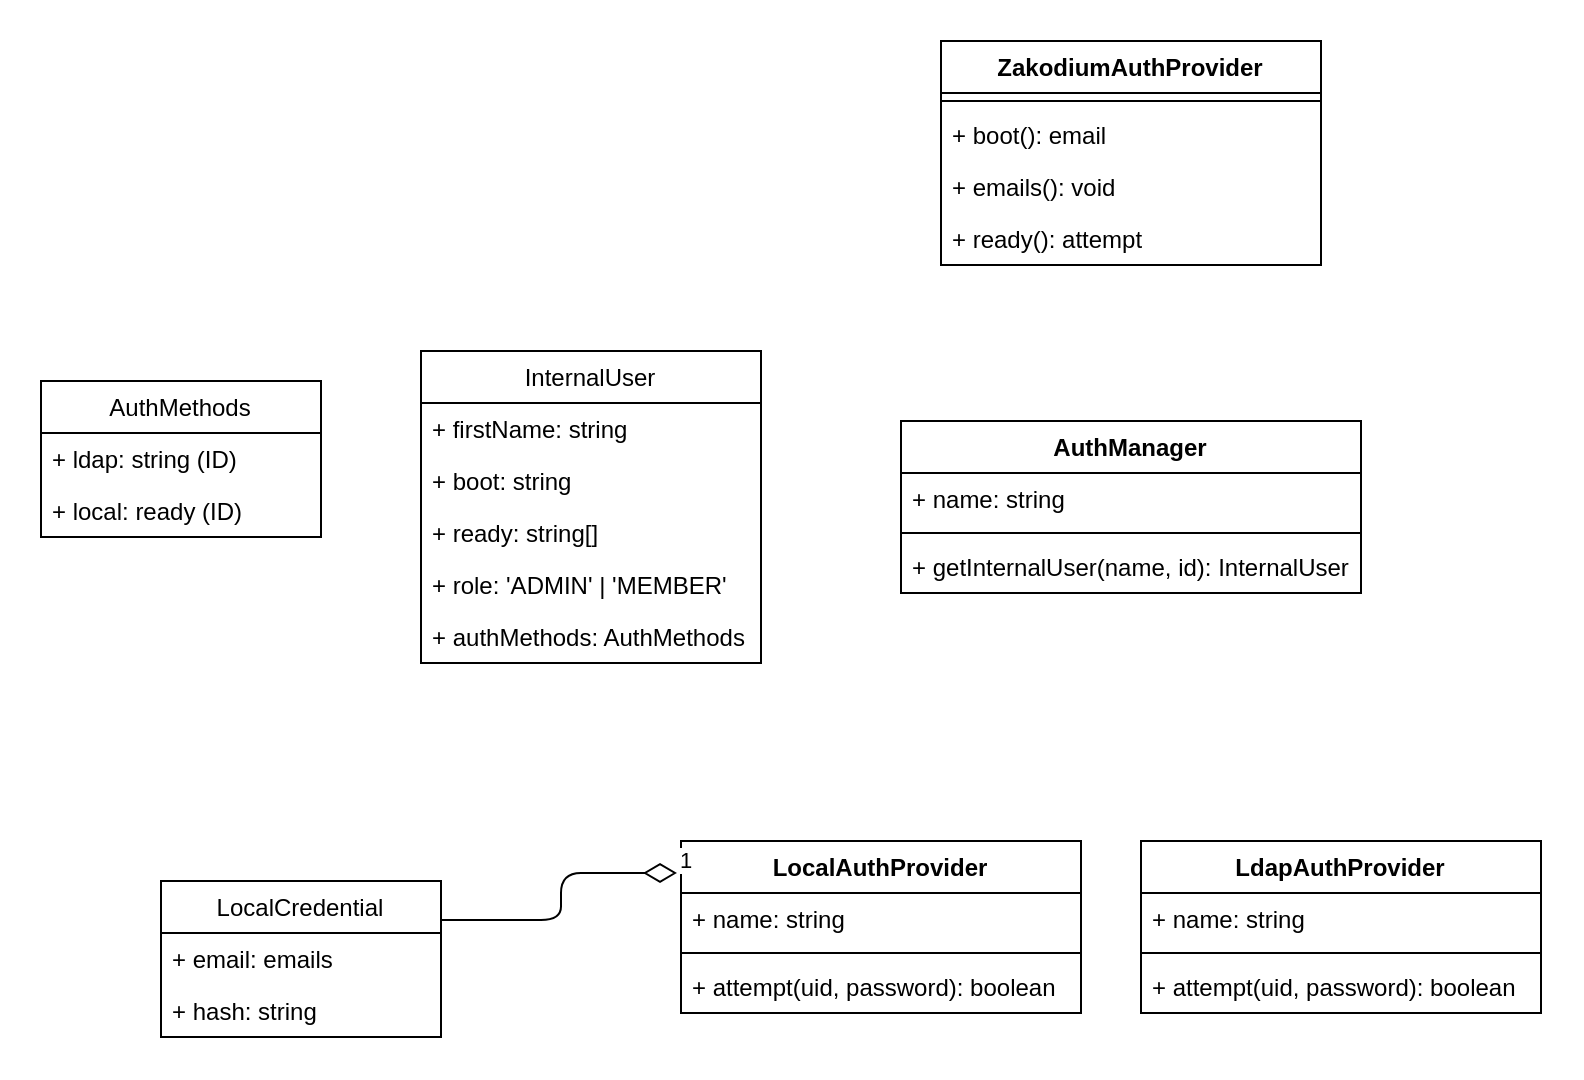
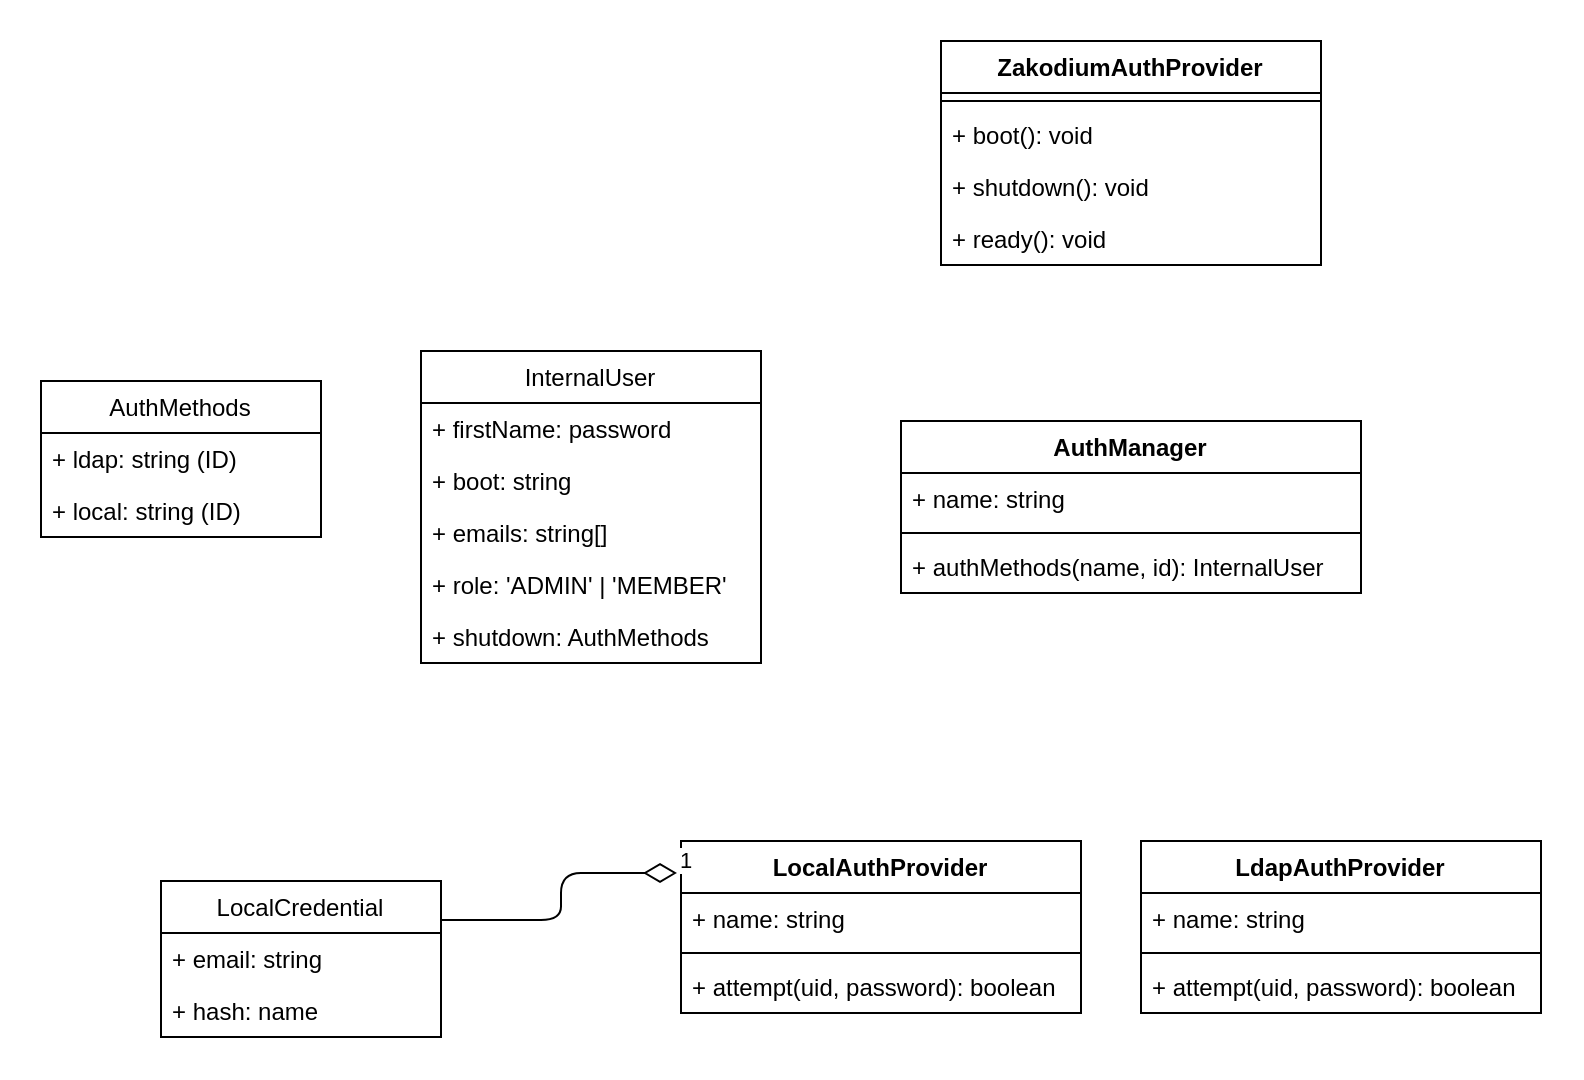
- <mxCell id="25" value="+ boot(): email" style="text;strokeColor=none;fillColor=none;align=left;verticalAlign=top;spacingLeft=4;spacingRight=4;overflow=hidden;rotatable=0;points=[[0,0.5],[1,0.5]];portConstraint=eastwest;" parent="23" vertex="1"><mxGeometry y="34" width="190" height="26" as="geometry" /></mxCell>
+ <mxCell id="25" value="+ boot(): void" style="text;strokeColor=none;fillColor=none;align=left;verticalAlign=top;spacingLeft=4;spacingRight=4;overflow=hidden;rotatable=0;points=[[0,0.5],[1,0.5]];portConstraint=eastwest;" parent="23" vertex="1"><mxGeometry y="34" width="190" height="26" as="geometry" /></mxCell>
- <mxCell id="26" value="+ emails(): void" style="text;strokeColor=none;fillColor=none;align=left;verticalAlign=top;spacingLeft=4;spacingRight=4;overflow=hidden;rotatable=0;points=[[0,0.5],[1,0.5]];portConstraint=eastwest;" parent="23" vertex="1"><mxGeometry y="60" width="190" height="26" as="geometry" /></mxCell>
+ <mxCell id="26" value="+ shutdown(): void" style="text;strokeColor=none;fillColor=none;align=left;verticalAlign=top;spacingLeft=4;spacingRight=4;overflow=hidden;rotatable=0;points=[[0,0.5],[1,0.5]];portConstraint=eastwest;" parent="23" vertex="1"><mxGeometry y="60" width="190" height="26" as="geometry" /></mxCell>
- <mxCell id="27" value="+ ready(): attempt" style="text;strokeColor=none;fillColor=none;align=left;verticalAlign=top;spacingLeft=4;spacingRight=4;overflow=hidden;rotatable=0;points=[[0,0.5],[1,0.5]];portConstraint=eastwest;" parent="23" vertex="1"><mxGeometry y="86" width="190" height="26" as="geometry" /></mxCell>
+ <mxCell id="27" value="+ ready(): void" style="text;strokeColor=none;fillColor=none;align=left;verticalAlign=top;spacingLeft=4;spacingRight=4;overflow=hidden;rotatable=0;points=[[0,0.5],[1,0.5]];portConstraint=eastwest;" parent="23" vertex="1"><mxGeometry y="86" width="190" height="26" as="geometry" /></mxCell>
- <mxCell id="6" value="+ firstName: string" style="text;strokeColor=none;fillColor=none;align=left;verticalAlign=top;spacingLeft=4;spacingRight=4;overflow=hidden;rotatable=0;points=[[0,0.5],[1,0.5]];portConstraint=eastwest;" parent="5" vertex="1"><mxGeometry y="26" width="170" height="26" as="geometry" /></mxCell>
+ <mxCell id="6" value="+ firstName: password" style="text;strokeColor=none;fillColor=none;align=left;verticalAlign=top;spacingLeft=4;spacingRight=4;overflow=hidden;rotatable=0;points=[[0,0.5],[1,0.5]];portConstraint=eastwest;" parent="5" vertex="1"><mxGeometry y="26" width="170" height="26" as="geometry" /></mxCell>
- <mxCell id="4" value="+ local: ready (ID)" style="text;strokeColor=none;fillColor=none;align=left;verticalAlign=top;spacingLeft=4;spacingRight=4;overflow=hidden;rotatable=0;points=[[0,0.5],[1,0.5]];portConstraint=eastwest;" parent="2" vertex="1"><mxGeometry y="52" width="140" height="26" as="geometry" /></mxCell>
+ <mxCell id="4" value="+ local: string (ID)" style="text;strokeColor=none;fillColor=none;align=left;verticalAlign=top;spacingLeft=4;spacingRight=4;overflow=hidden;rotatable=0;points=[[0,0.5],[1,0.5]];portConstraint=eastwest;" parent="2" vertex="1"><mxGeometry y="52" width="140" height="26" as="geometry" /></mxCell>
- <mxCell id="8" value="+ ready: string[]" style="text;strokeColor=none;fillColor=none;align=left;verticalAlign=top;spacingLeft=4;spacingRight=4;overflow=hidden;rotatable=0;points=[[0,0.5],[1,0.5]];portConstraint=eastwest;" parent="5" vertex="1"><mxGeometry y="78" width="170" height="26" as="geometry" /></mxCell>
+ <mxCell id="8" value="+ emails: string[]" style="text;strokeColor=none;fillColor=none;align=left;verticalAlign=top;spacingLeft=4;spacingRight=4;overflow=hidden;rotatable=0;points=[[0,0.5],[1,0.5]];portConstraint=eastwest;" parent="5" vertex="1"><mxGeometry y="78" width="170" height="26" as="geometry" /></mxCell>
- <mxCell id="14" value="+ getInternalUser(name, id): InternalUser" style="text;strokeColor=none;fillColor=none;align=left;verticalAlign=top;spacingLeft=4;spacingRight=4;overflow=hidden;rotatable=0;points=[[0,0.5],[1,0.5]];portConstraint=eastwest;" parent="11" vertex="1"><mxGeometry y="60" width="230" height="26" as="geometry" /></mxCell>
+ <mxCell id="14" value="+ authMethods(name, id): InternalUser" style="text;strokeColor=none;fillColor=none;align=left;verticalAlign=top;spacingLeft=4;spacingRight=4;overflow=hidden;rotatable=0;points=[[0,0.5],[1,0.5]];portConstraint=eastwest;" parent="11" vertex="1"><mxGeometry y="60" width="230" height="26" as="geometry" /></mxCell>
- <mxCell id="10" value="+ authMethods: AuthMethods" style="text;strokeColor=none;fillColor=none;align=left;verticalAlign=top;spacingLeft=4;spacingRight=4;overflow=hidden;rotatable=0;points=[[0,0.5],[1,0.5]];portConstraint=eastwest;" parent="5" vertex="1"><mxGeometry y="130" width="170" height="26" as="geometry" /></mxCell>
+ <mxCell id="10" value="+ shutdown: AuthMethods" style="text;strokeColor=none;fillColor=none;align=left;verticalAlign=top;spacingLeft=4;spacingRight=4;overflow=hidden;rotatable=0;points=[[0,0.5],[1,0.5]];portConstraint=eastwest;" parent="5" vertex="1"><mxGeometry y="130" width="170" height="26" as="geometry" /></mxCell>
- <mxCell id="29" value="+ email: emails" style="text;strokeColor=none;fillColor=none;align=left;verticalAlign=top;spacingLeft=4;spacingRight=4;overflow=hidden;rotatable=0;points=[[0,0.5],[1,0.5]];portConstraint=eastwest;" parent="28" vertex="1"><mxGeometry y="26" width="140" height="26" as="geometry" /></mxCell>
+ <mxCell id="29" value="+ email: string" style="text;strokeColor=none;fillColor=none;align=left;verticalAlign=top;spacingLeft=4;spacingRight=4;overflow=hidden;rotatable=0;points=[[0,0.5],[1,0.5]];portConstraint=eastwest;" parent="28" vertex="1"><mxGeometry y="26" width="140" height="26" as="geometry" /></mxCell>
- <mxCell id="30" value="+ hash: string" style="text;strokeColor=none;fillColor=none;align=left;verticalAlign=top;spacingLeft=4;spacingRight=4;overflow=hidden;rotatable=0;points=[[0,0.5],[1,0.5]];portConstraint=eastwest;" parent="28" vertex="1"><mxGeometry y="52" width="140" height="26" as="geometry" /></mxCell>
+ <mxCell id="30" value="+ hash: name" style="text;strokeColor=none;fillColor=none;align=left;verticalAlign=top;spacingLeft=4;spacingRight=4;overflow=hidden;rotatable=0;points=[[0,0.5],[1,0.5]];portConstraint=eastwest;" parent="28" vertex="1"><mxGeometry y="52" width="140" height="26" as="geometry" /></mxCell>
